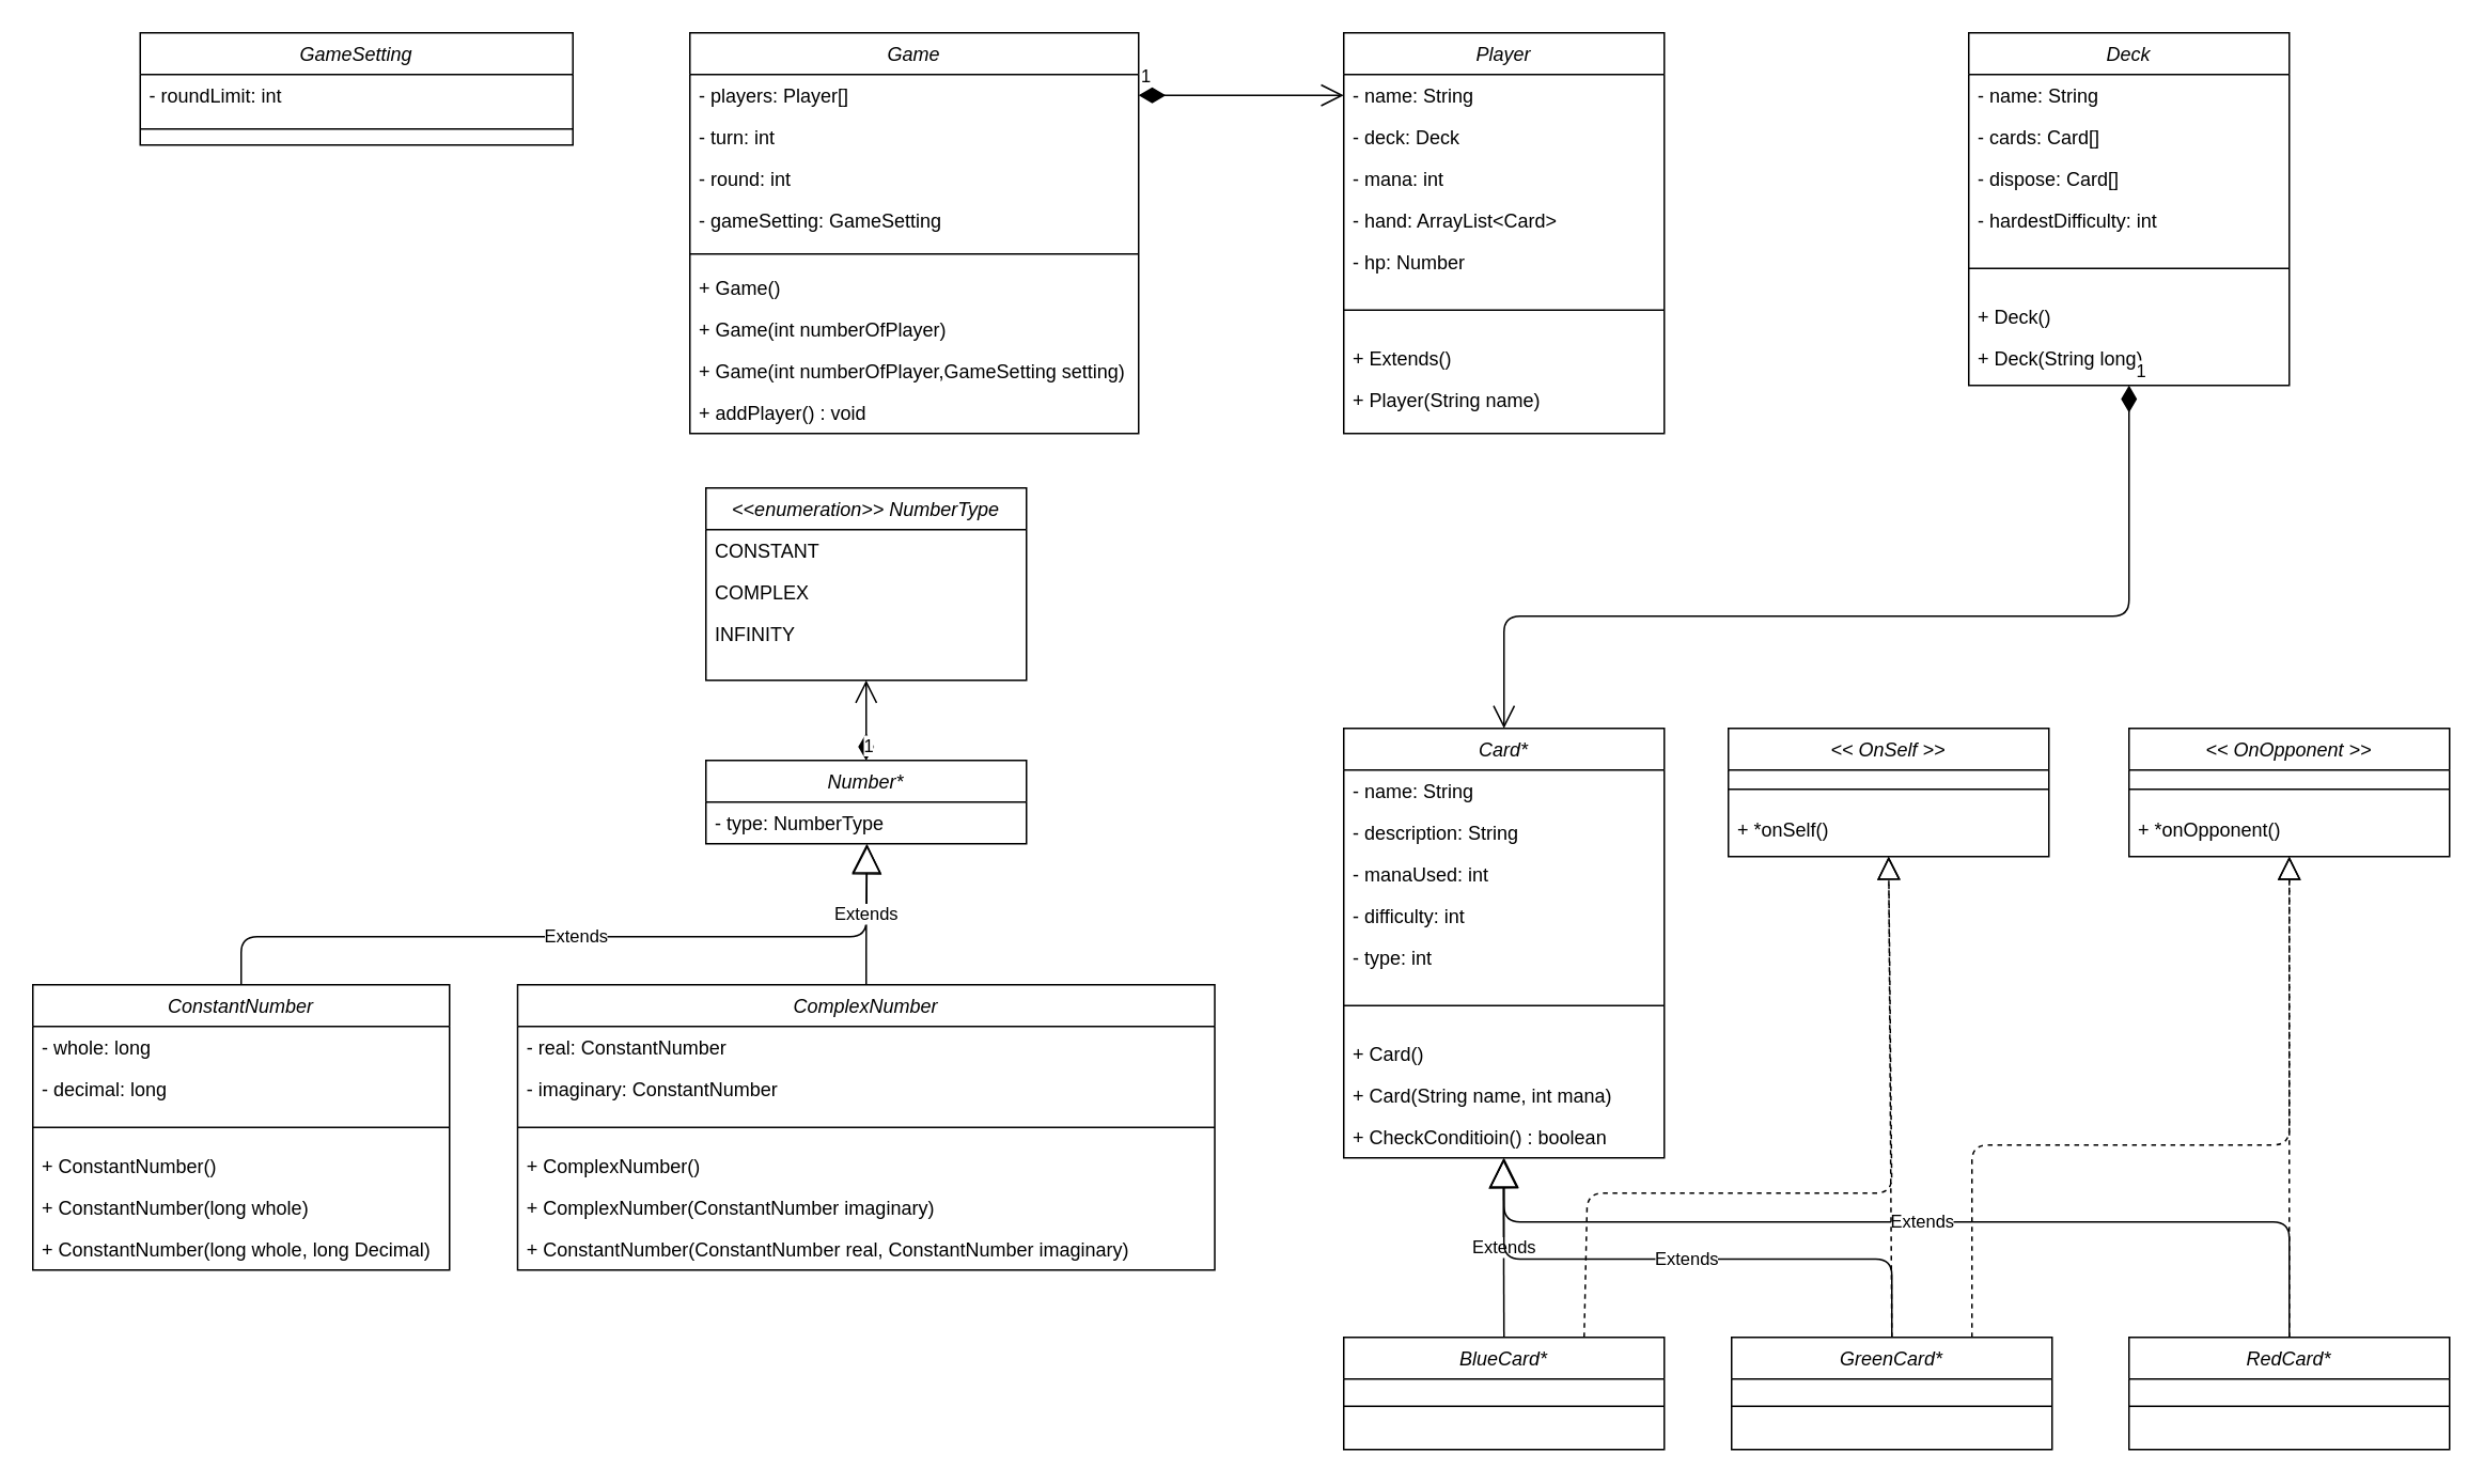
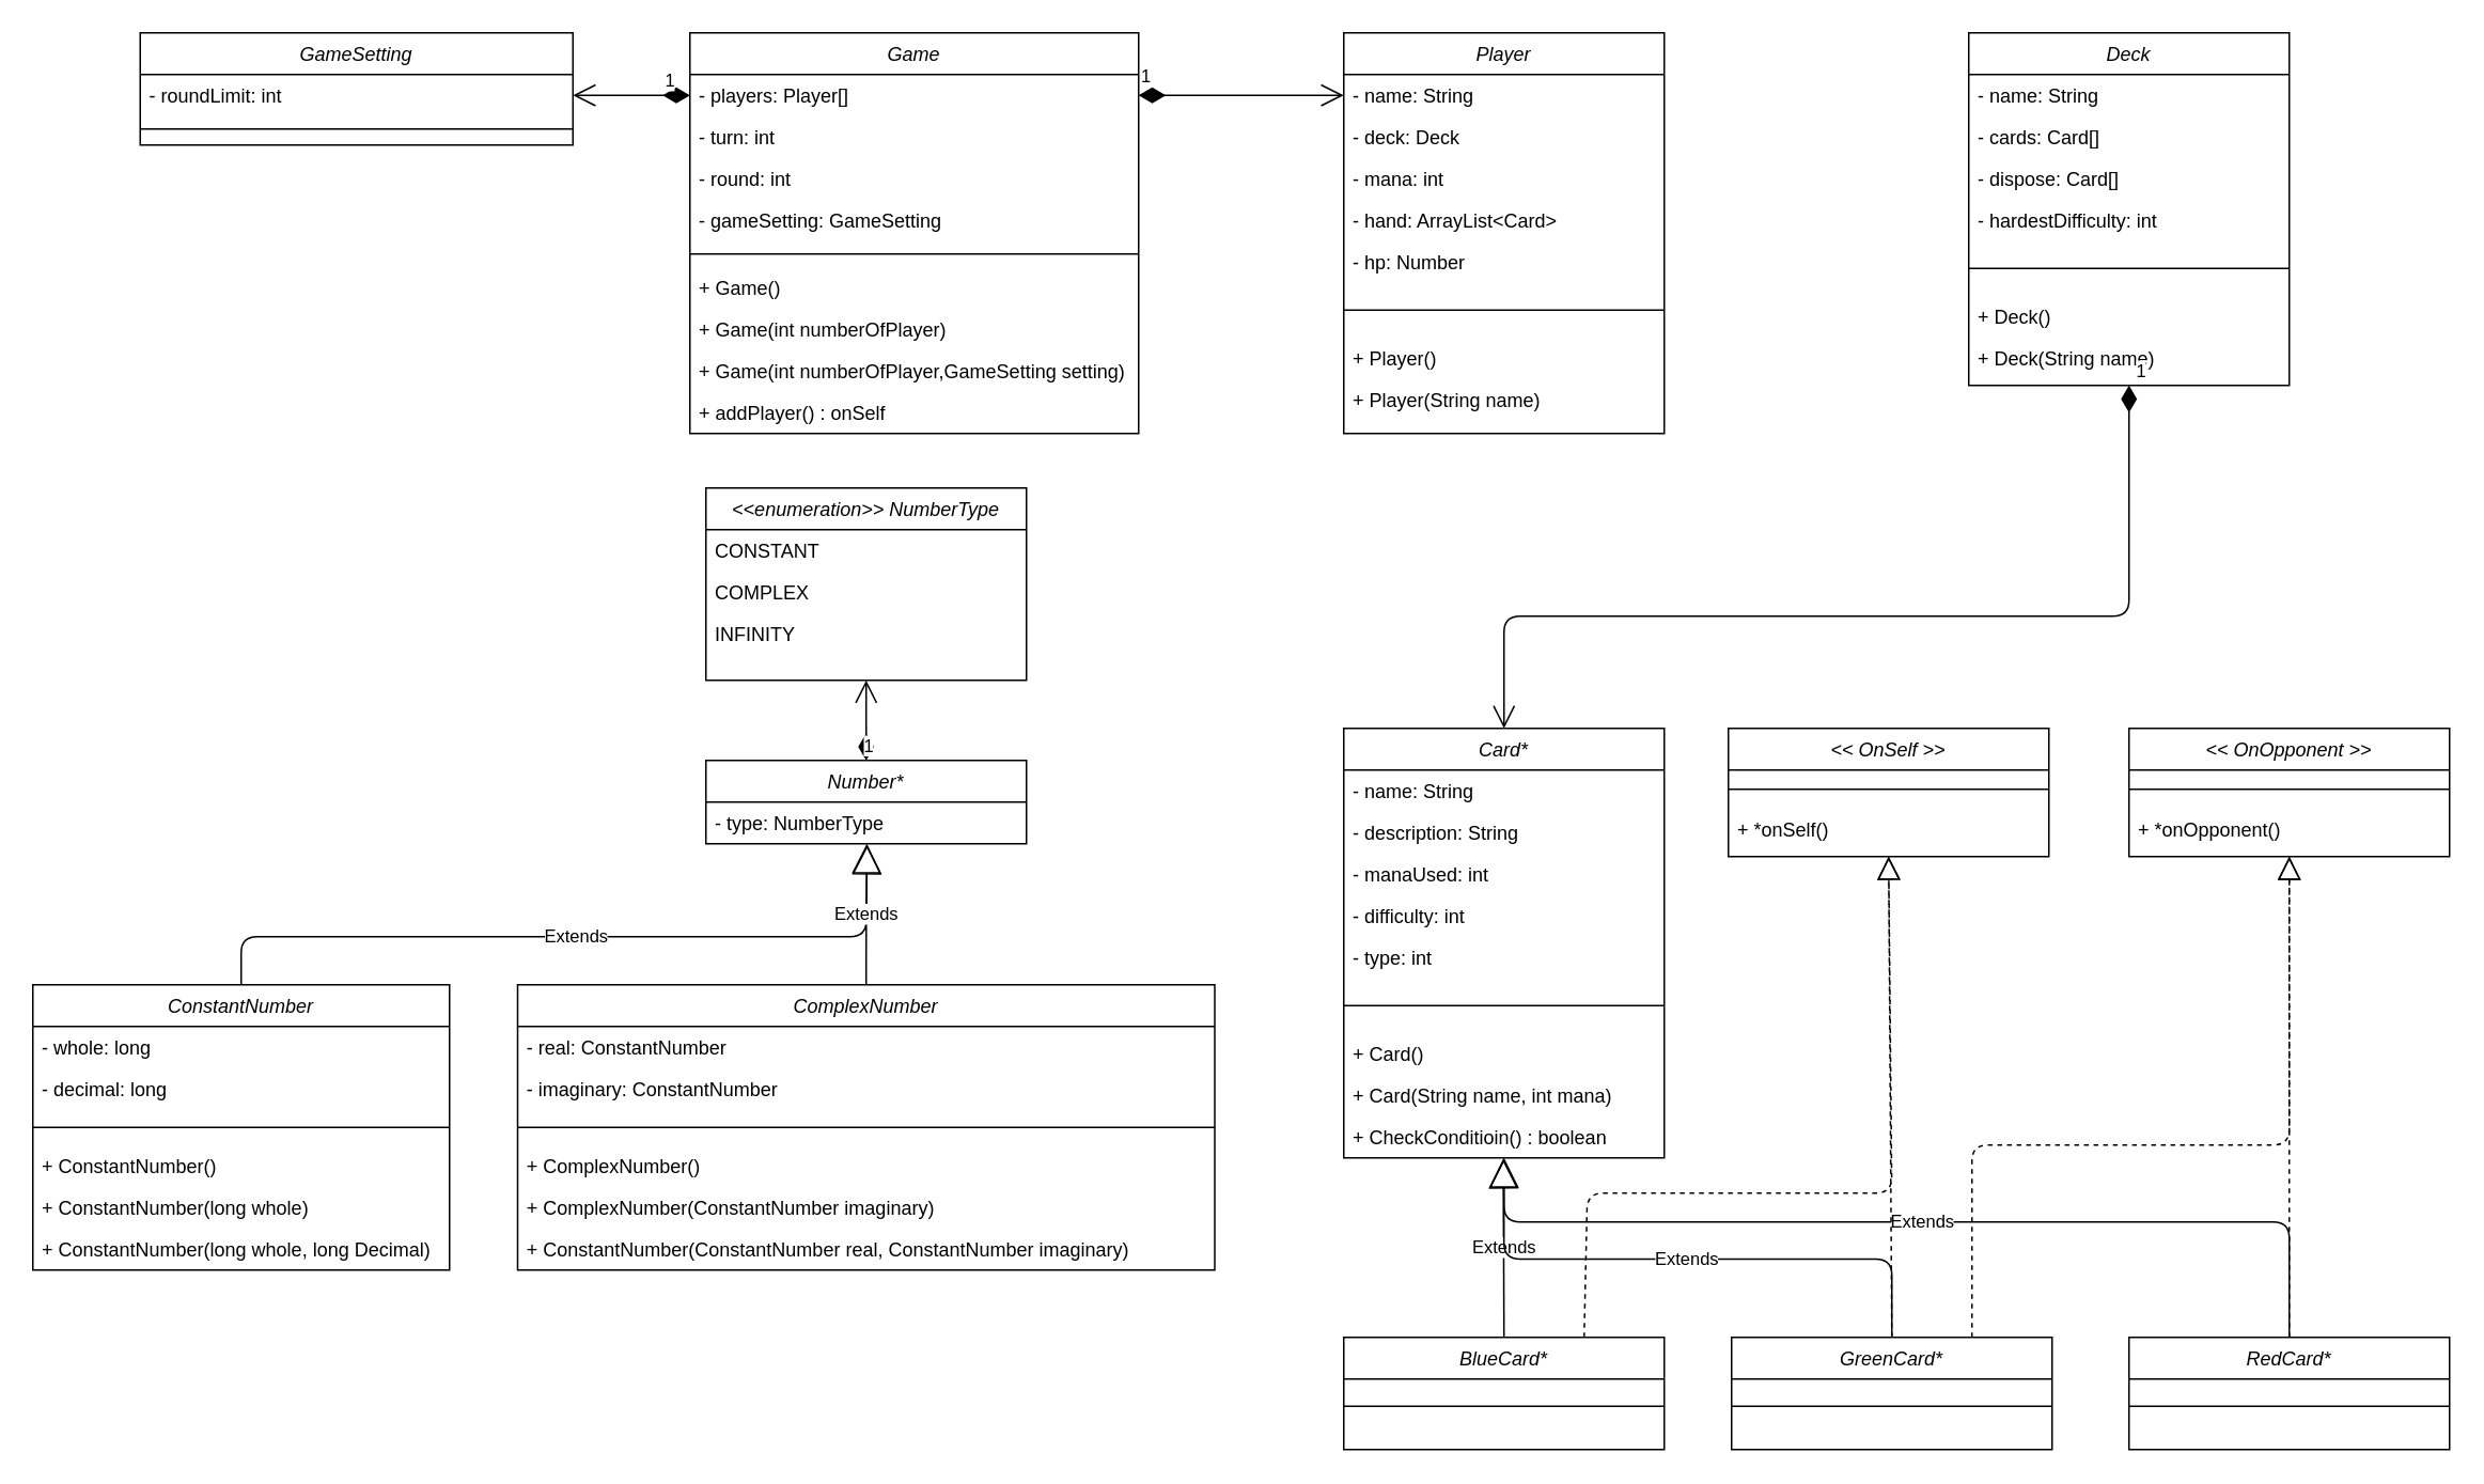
+ <mxCell id="77" value="1" style="endArrow=open;html=1;endSize=12;startArrow=diamondThin;startSize=14;startFill=1;edgeStyle=orthogonalEdgeStyle;align=left;verticalAlign=bottom;entryX=1;entryY=0.5;entryDx=0;entryDy=0;exitX=0;exitY=0.5;exitDx=0;exitDy=0;" edge="1" parent="1" source="65" target="75"><mxGeometry x="-0.533" relative="1" as="geometry"><mxPoint x="350" y="224" as="sourcePoint" /><mxPoint x="510" y="224" as="targetPoint" /><mxPoint as="offset" /></mxGeometry></mxCell>
- <mxCell id="31" value="+ Extends()" style="text;align=left;verticalAlign=top;spacingLeft=4;spacingRight=4;overflow=hidden;rotatable=0;points=[[0,0.5],[1,0.5]];portConstraint=eastwest;" vertex="1" parent="24"><mxGeometry y="190" width="200" height="26" as="geometry" /></mxCell>
+ <mxCell id="31" value="+ Player()" style="text;align=left;verticalAlign=top;spacingLeft=4;spacingRight=4;overflow=hidden;rotatable=0;points=[[0,0.5],[1,0.5]];portConstraint=eastwest;" vertex="1" parent="24"><mxGeometry y="190" width="200" height="26" as="geometry" /></mxCell>
- <mxCell id="40" value="+ Deck(String long)" style="text;align=left;verticalAlign=top;spacingLeft=4;spacingRight=4;overflow=hidden;rotatable=0;points=[[0,0.5],[1,0.5]];portConstraint=eastwest;" vertex="1" parent="33"><mxGeometry y="190" width="200" height="26" as="geometry" /></mxCell>
+ <mxCell id="40" value="+ Deck(String name)" style="text;align=left;verticalAlign=top;spacingLeft=4;spacingRight=4;overflow=hidden;rotatable=0;points=[[0,0.5],[1,0.5]];portConstraint=eastwest;" vertex="1" parent="33"><mxGeometry y="190" width="200" height="26" as="geometry" /></mxCell>
- <mxCell id="73" value="+ addPlayer() : void" style="text;align=left;verticalAlign=top;spacingLeft=4;spacingRight=4;overflow=hidden;rotatable=0;points=[[0,0.5],[1,0.5]];portConstraint=eastwest;" vertex="1" parent="64"><mxGeometry y="224" width="280" height="26" as="geometry" /></mxCell>
+ <mxCell id="73" value="+ addPlayer() : onSelf" style="text;align=left;verticalAlign=top;spacingLeft=4;spacingRight=4;overflow=hidden;rotatable=0;points=[[0,0.5],[1,0.5]];portConstraint=eastwest;" vertex="1" parent="64"><mxGeometry y="224" width="280" height="26" as="geometry" /></mxCell>
